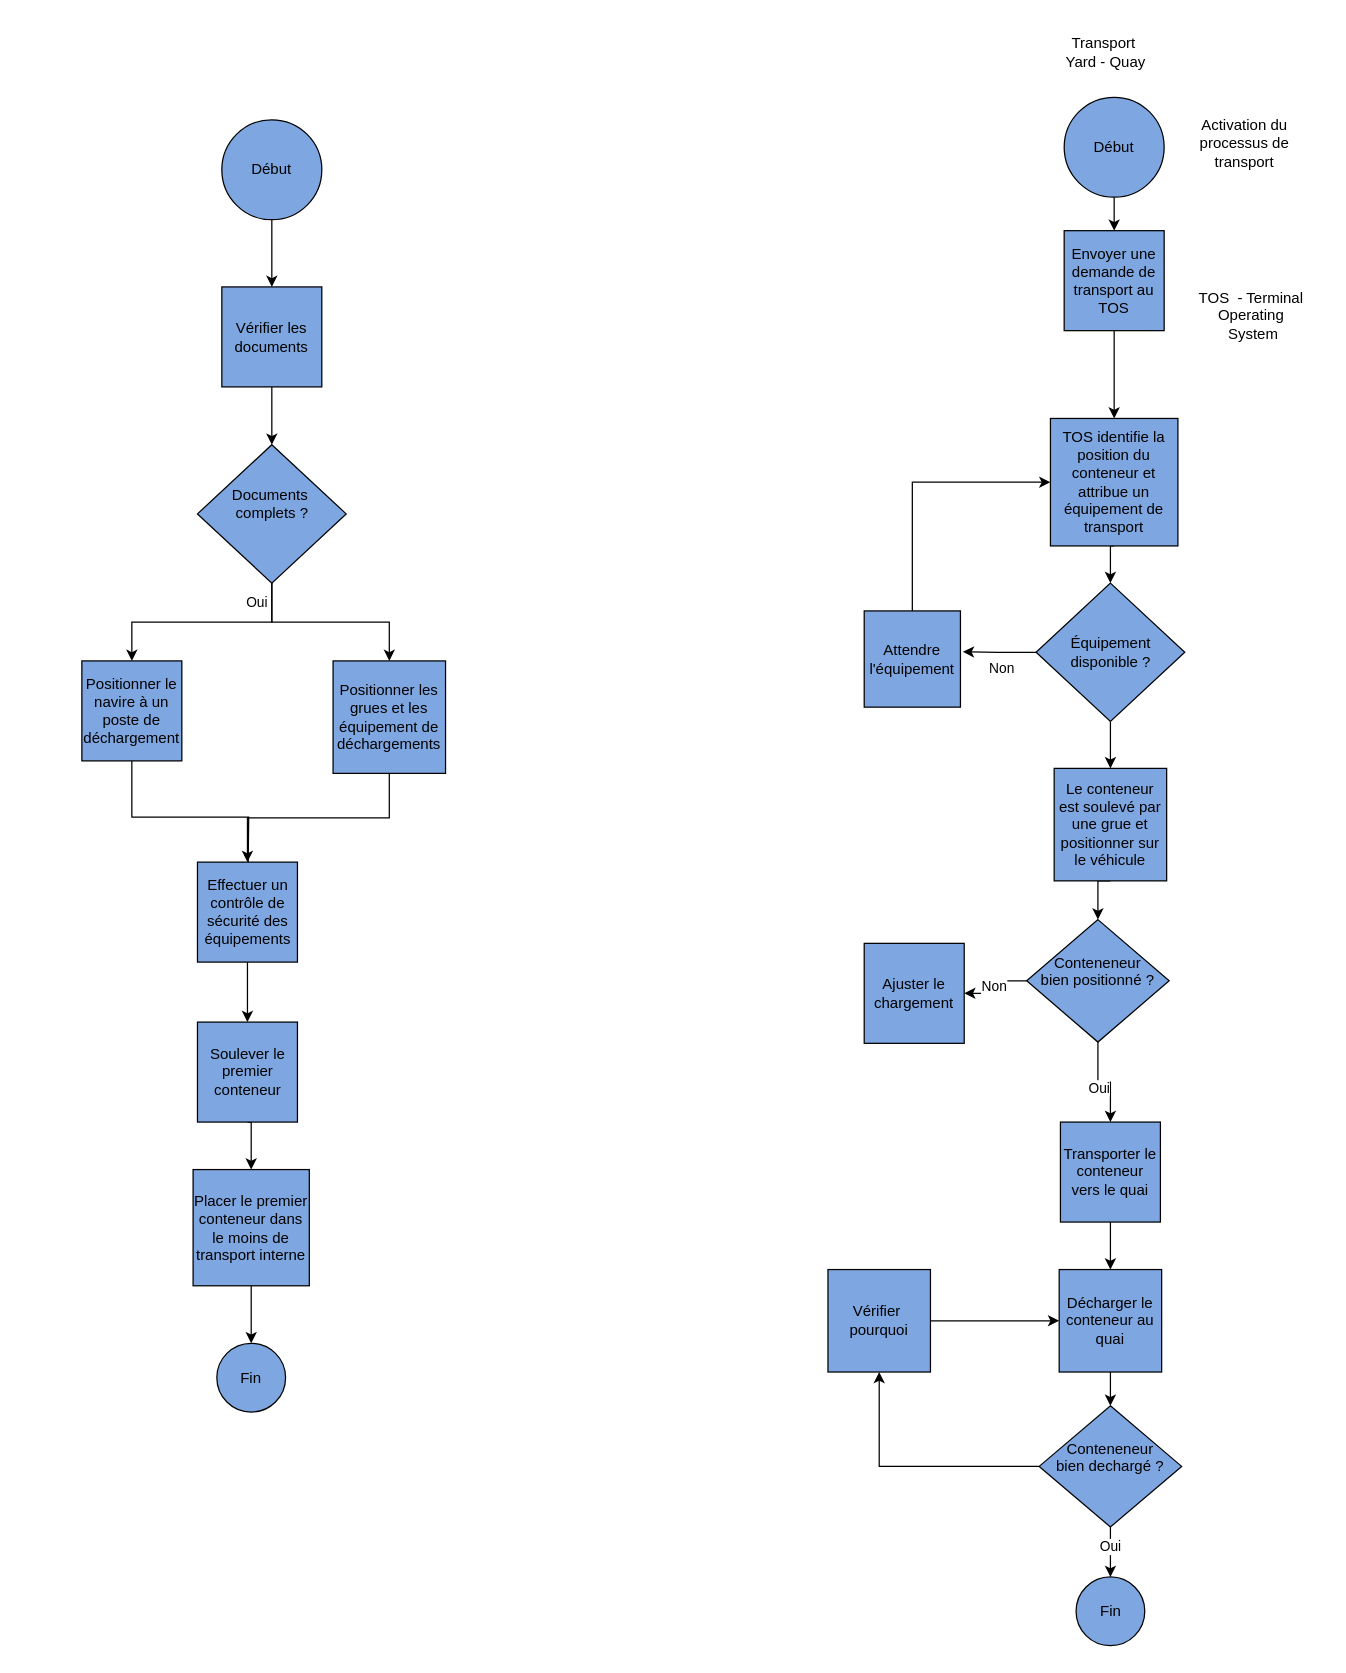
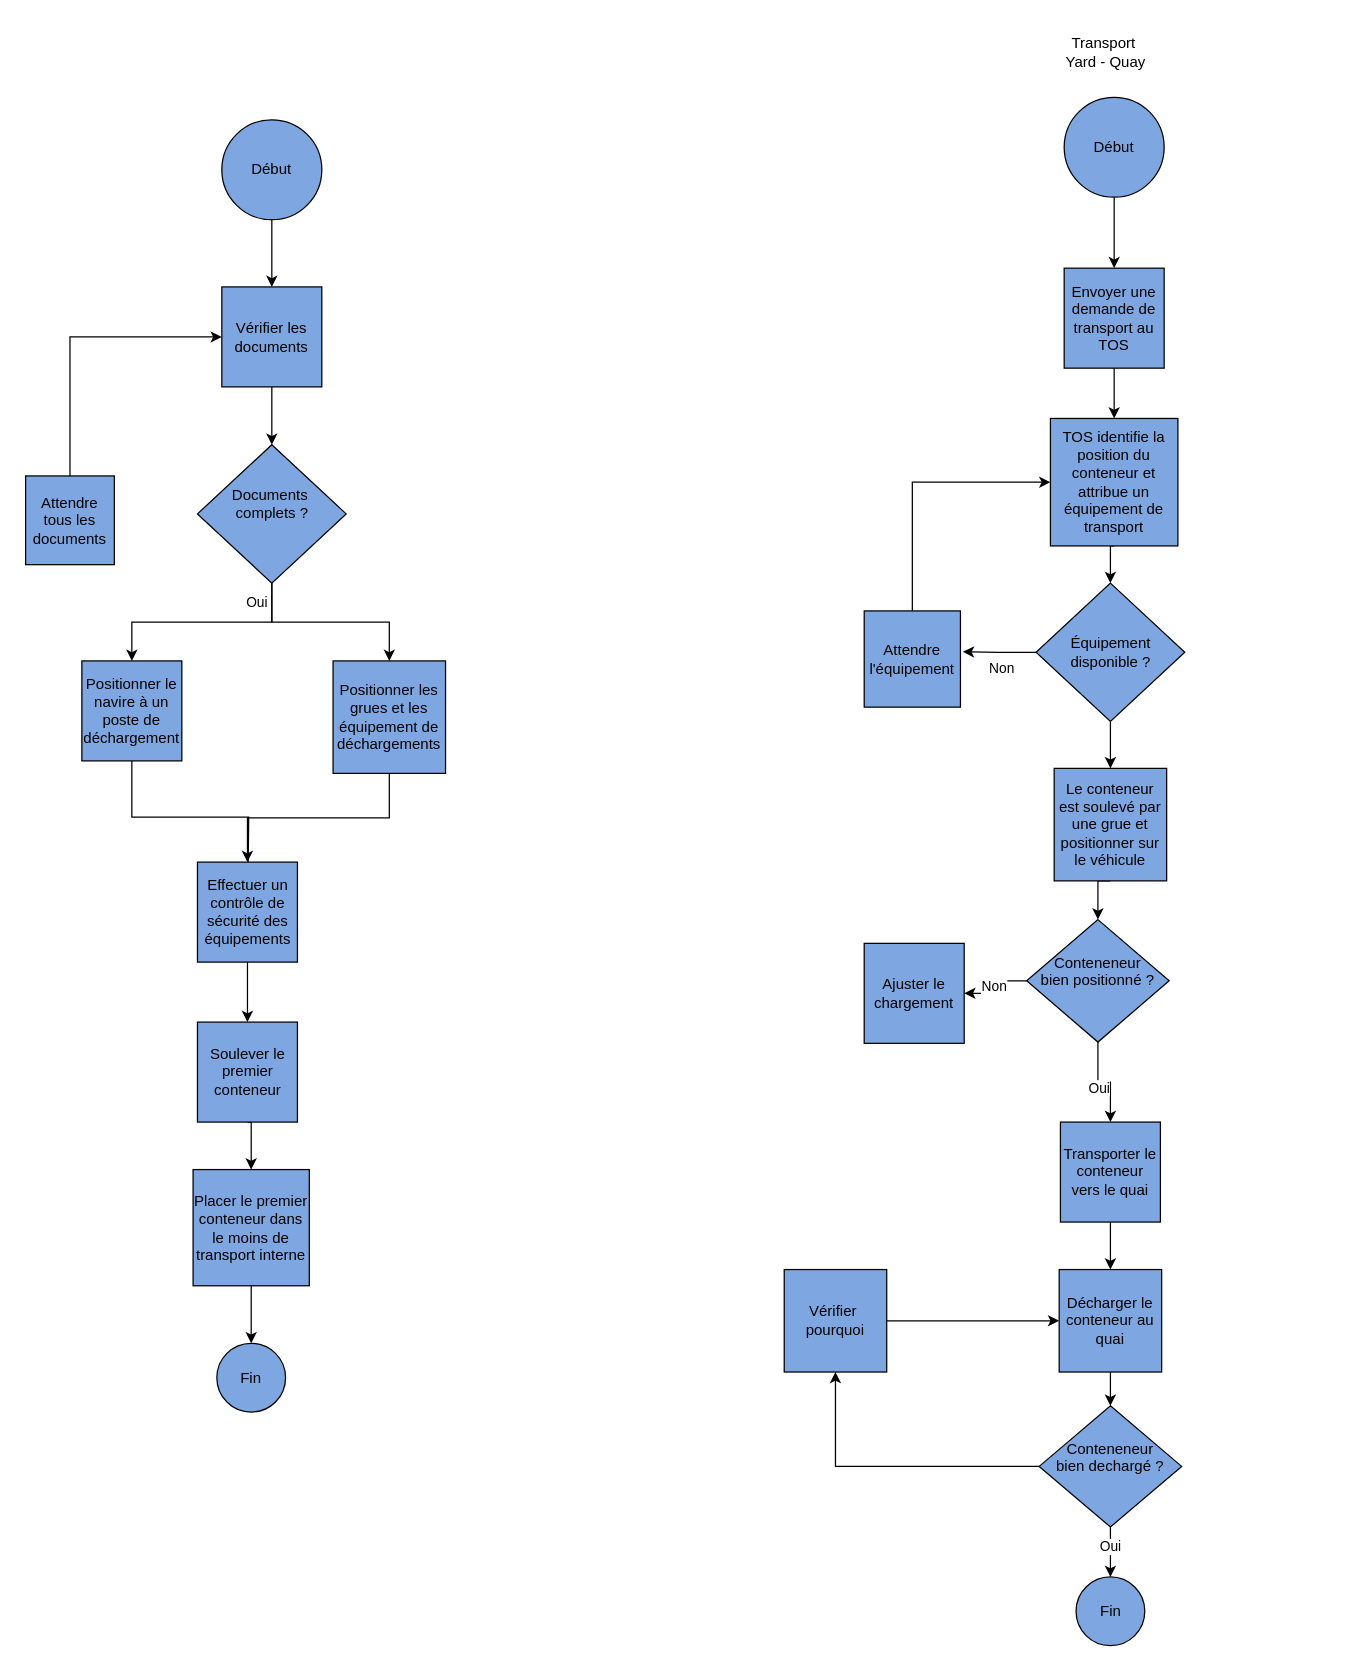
- <mxCell id="41" value="&lt;div&gt;Activation du&lt;/div&gt;&lt;div&gt;&amp;nbsp;processus de&amp;nbsp;&lt;/div&gt;&lt;div&gt;transport&lt;/div&gt;" style="text;html=1;align=center;verticalAlign=middle;resizable=0;points=[];autosize=1;strokeColor=none;fillColor=none;" vertex="1" parent="1"><mxGeometry x="947" y="86" width="96" height="55" as="geometry" /></mxCell>
- <mxCell id="24" value="Envoyer une demande de transport au TOS" style="whiteSpace=wrap;html=1;aspect=fixed;fillColor=#7EA6E0;" vertex="1" parent="1"><mxGeometry x="851" y="183.75" width="80" height="80" as="geometry" /></mxCell>
+ <mxCell id="24" value="Envoyer une demande de transport au TOS" style="whiteSpace=wrap;html=1;aspect=fixed;fillColor=#7EA6E0;" vertex="1" parent="1"><mxGeometry x="851" y="213.75" width="80" height="80" as="geometry" /></mxCell>
- <mxCell id="42" value="&lt;div&gt;TOS&amp;nbsp; - Terminal&amp;nbsp;&lt;/div&gt;&lt;div&gt;Operating&amp;nbsp;&lt;/div&gt;&lt;div&gt;System&lt;/div&gt;" style="text;html=1;align=center;verticalAlign=middle;resizable=0;points=[];autosize=1;strokeColor=none;fillColor=none;" vertex="1" parent="1"><mxGeometry x="949.5" y="224" width="105" height="55" as="geometry" /></mxCell>
+ <mxCell id="10" style="edgeStyle=orthogonalEdgeStyle;rounded=0;orthogonalLoop=1;jettySize=auto;html=1;exitX=0.5;exitY=0;exitDx=0;exitDy=0;entryX=0;entryY=0.5;entryDx=0;entryDy=0;" edge="1" parent="1" source="11" target="5"><mxGeometry relative="1" as="geometry" /></mxCell>
+ <mxCell id="11" value="Attendre tous les documents" style="whiteSpace=wrap;html=1;aspect=fixed;fillColor=#7EA6E0;" vertex="1" parent="1"><mxGeometry x="20" y="380" width="71" height="71" as="geometry" /></mxCell>
- <mxCell id="55" value="&lt;div&gt;&lt;span style=&quot;white-space: pre;&quot;&gt;Vérifier &lt;/span&gt;&lt;/div&gt;&lt;div&gt;&lt;span style=&quot;white-space: pre;&quot;&gt;pourquoi&lt;/span&gt;&lt;/div&gt;&lt;div&gt;&lt;span style=&quot;white-space: pre;&quot;&gt;&lt;/span&gt;&lt;/div&gt;" style="whiteSpace=wrap;html=1;aspect=fixed;fillColor=#7EA6E0;" vertex="1" parent="1"><mxGeometry x="662" y="1015" width="82" height="82" as="geometry" /></mxCell>
+ <mxCell id="55" value="&lt;div&gt;&lt;span style=&quot;white-space: pre;&quot;&gt;Vérifier &lt;/span&gt;&lt;/div&gt;&lt;div&gt;&lt;span style=&quot;white-space: pre;&quot;&gt;pourquoi&lt;/span&gt;&lt;/div&gt;&lt;div&gt;&lt;span style=&quot;white-space: pre;&quot;&gt;&lt;/span&gt;&lt;/div&gt;" style="whiteSpace=wrap;html=1;aspect=fixed;fillColor=#7EA6E0;" vertex="1" parent="1"><mxGeometry x="627" y="1015" width="82" height="82" as="geometry" /></mxCell>
